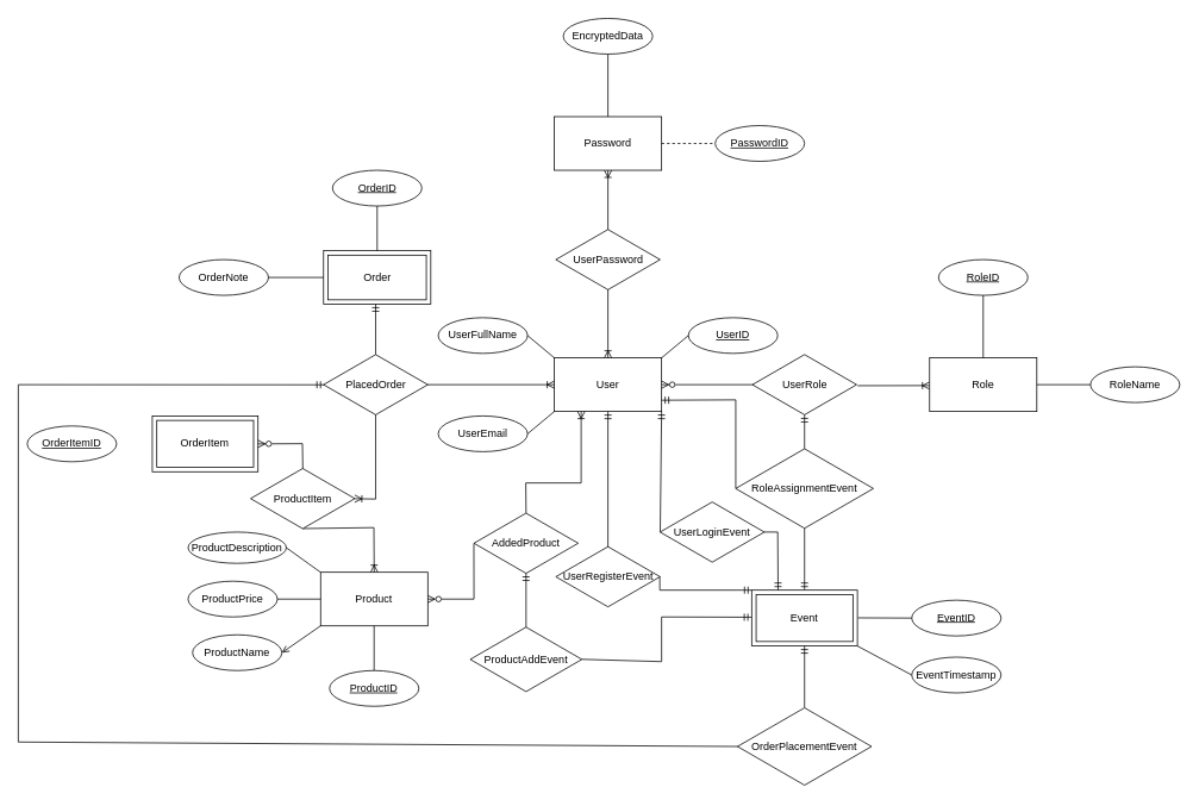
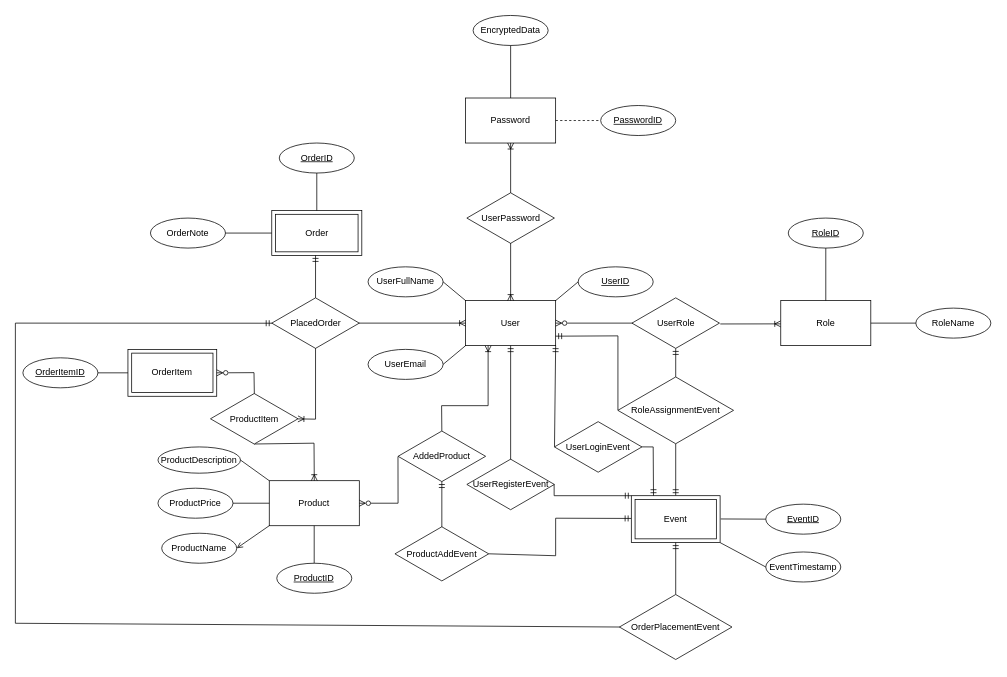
+ <mxCell id="69" value="" style="endArrow=none;html=1;rounded=0;entryX=1;entryY=0.5;entryDx=0;entryDy=0;exitX=0;exitY=0.5;exitDx=0;exitDy=0;" parent="1" source="64" target="68" edge="1"><mxGeometry relative="1" as="geometry"><mxPoint x="230" y="545" as="sourcePoint" /><mxPoint x="101.67" y="540" as="targetPoint" /></mxGeometry></mxCell>
